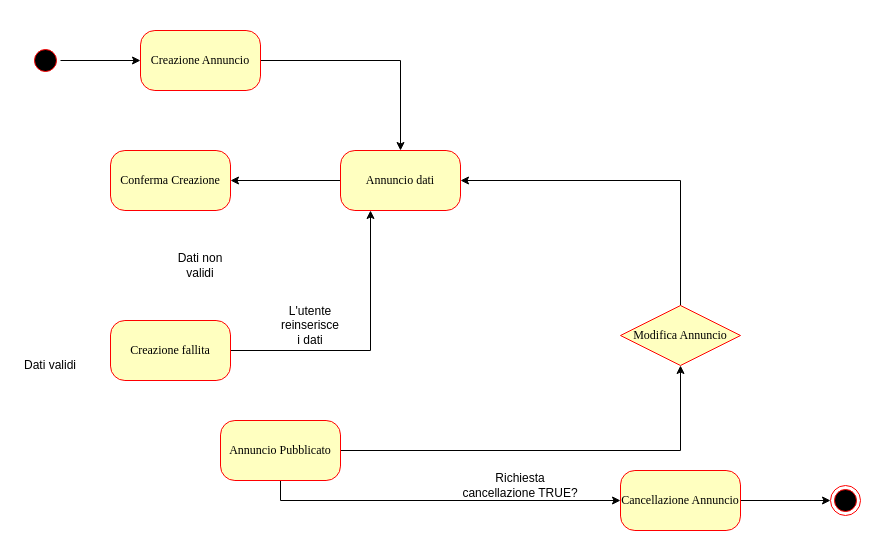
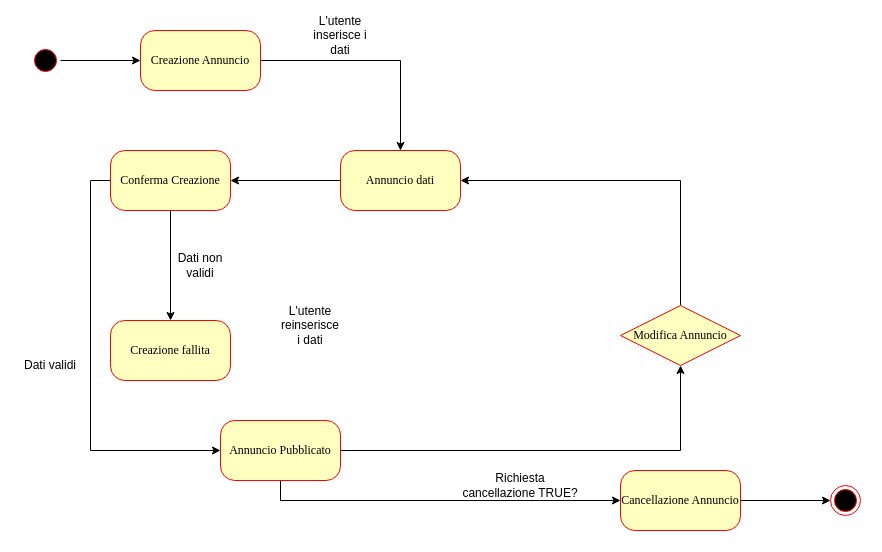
+ <mxCell id="24" value="L'utente inserisce i dati" style="text;html=1;align=center;verticalAlign=middle;whiteSpace=wrap;rounded=0;" vertex="1" parent="1"><mxGeometry x="310" y="20" width="60" height="30" as="geometry" /></mxCell>
+ <mxCell id="8" style="edgeStyle=orthogonalEdgeStyle;rounded=0;orthogonalLoop=1;jettySize=auto;html=1;exitX=0.5;exitY=1;exitDx=0;exitDy=0;" edge="1" parent="1" source="10" target="21"><mxGeometry relative="1" as="geometry" /></mxCell>
- <mxCell id="20" style="edgeStyle=orthogonalEdgeStyle;rounded=0;orthogonalLoop=1;jettySize=auto;html=1;exitX=1;exitY=0.5;exitDx=0;exitDy=0;entryX=0.25;entryY=1;entryDx=0;entryDy=0;" edge="1" parent="1" source="21" target="7"><mxGeometry relative="1" as="geometry" /></mxCell>
+ <mxCell id="9" style="edgeStyle=orthogonalEdgeStyle;rounded=0;orthogonalLoop=1;jettySize=auto;html=1;exitX=0;exitY=0.5;exitDx=0;exitDy=0;entryX=0;entryY=0.5;entryDx=0;entryDy=0;" edge="1" parent="1" source="10" target="13"><mxGeometry relative="1" as="geometry" /></mxCell>
